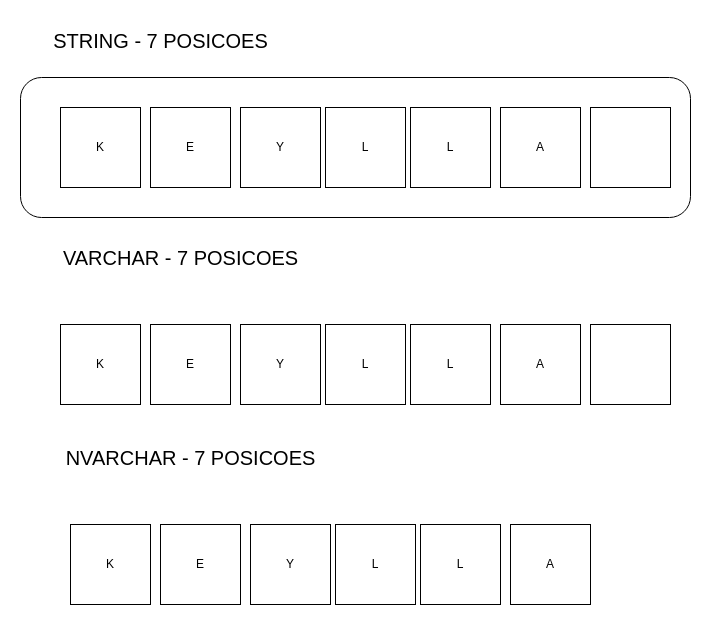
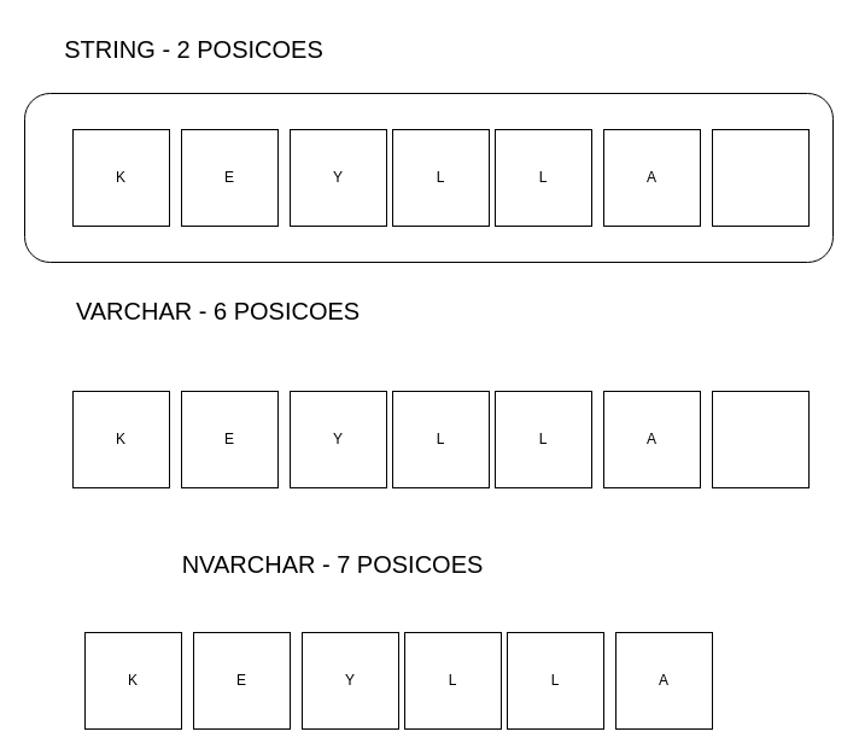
- <mxCell id="10" value="STRING - 7 POSICOES" style="text;html=1;align=center;verticalAlign=middle;resizable=0;points=[];autosize=1;strokeColor=none;fillColor=none;fontSize=20;" vertex="1" parent="1"><mxGeometry x="40" y="20" width="240" height="40" as="geometry" /></mxCell>
+ <mxCell id="10" value="STRING - 2 POSICOES" style="text;html=1;align=center;verticalAlign=middle;resizable=0;points=[];autosize=1;strokeColor=none;fillColor=none;fontSize=20;" vertex="1" parent="1"><mxGeometry x="40" y="20" width="240" height="40" as="geometry" /></mxCell>
- <mxCell id="18" value="VARCHAR - 7 POSICOES" style="text;html=1;align=center;verticalAlign=middle;resizable=0;points=[];autosize=1;strokeColor=none;fillColor=none;fontSize=20;" vertex="1" parent="1"><mxGeometry x="50" y="237" width="260" height="40" as="geometry" /></mxCell>
+ <mxCell id="18" value="VARCHAR - 6 POSICOES" style="text;html=1;align=center;verticalAlign=middle;resizable=0;points=[];autosize=1;strokeColor=none;fillColor=none;fontSize=20;" vertex="1" parent="1"><mxGeometry x="50" y="237" width="260" height="40" as="geometry" /></mxCell>
- <mxCell id="25" value="NVARCHAR - 7 POSICOES" style="text;html=1;align=center;verticalAlign=middle;resizable=0;points=[];autosize=1;strokeColor=none;fillColor=none;fontSize=20;" vertex="1" parent="1"><mxGeometry x="55" y="437" width="270" height="40" as="geometry" /></mxCell>
+ <mxCell id="25" value="NVARCHAR - 7 POSICOES" style="text;html=1;align=center;verticalAlign=middle;resizable=0;points=[];autosize=1;strokeColor=none;fillColor=none;fontSize=20;" vertex="1" parent="1"><mxGeometry x="140" y="447" width="270" height="40" as="geometry" /></mxCell>
